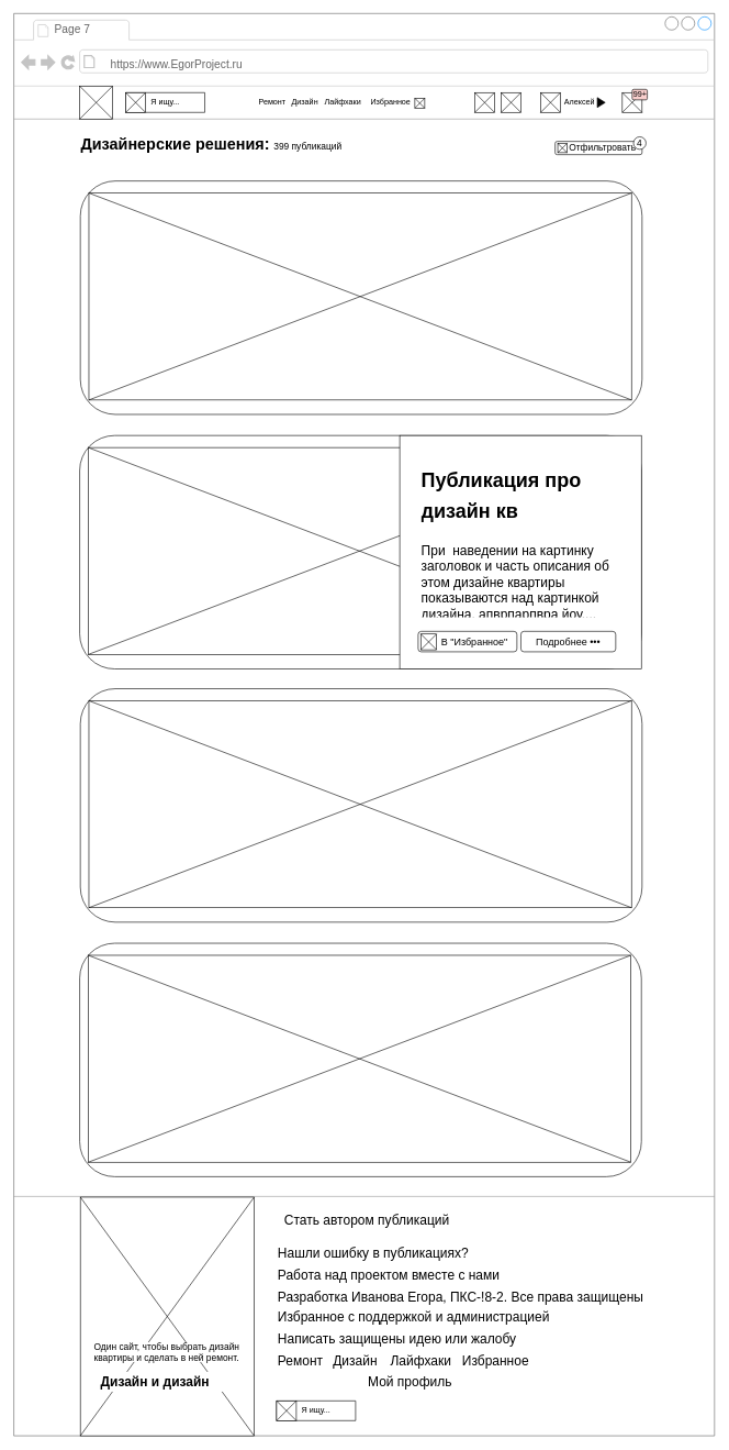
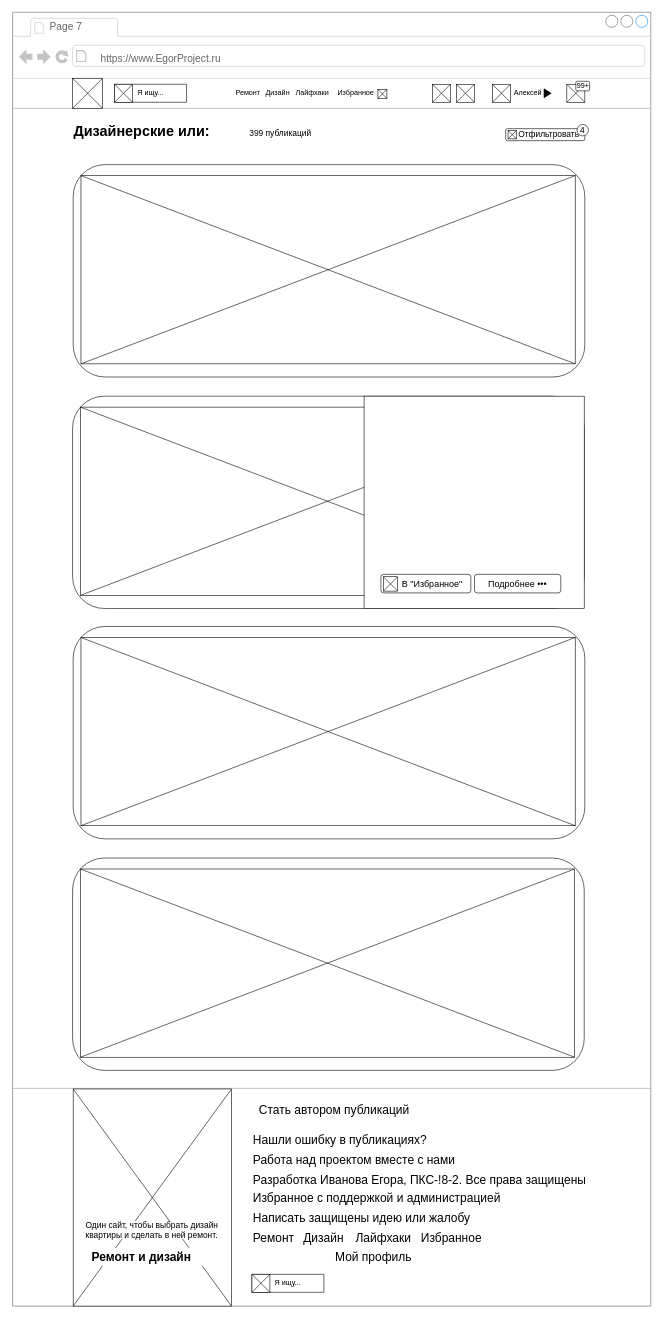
- <mxCell id="21" value="99+" style="rounded=1;whiteSpace=wrap;html=1;strokeColor=#030303;fillColor=#f8cecc;align=left;" parent="2" vertex="1"><mxGeometry x="939" y="115" width="23" height="16" as="geometry" /></mxCell>
+ <mxCell id="21" value="99+" style="rounded=1;whiteSpace=wrap;html=1;strokeColor=#030303;fillColor=#FFFFFF;align=left;" parent="2" vertex="1"><mxGeometry x="939" y="115" width="23" height="16" as="geometry" /></mxCell>
- <mxCell id="22" value="&lt;font style=&quot;font-size: 24px&quot;&gt;&lt;b&gt;Дизайнерские решения:&lt;/b&gt;&lt;/font&gt;" style="text;html=1;strokeColor=none;fillColor=none;align=left;verticalAlign=middle;whiteSpace=wrap;rounded=0;" parent="2" vertex="1"><mxGeometry x="100" y="184" width="299" height="30" as="geometry" /></mxCell>
+ <mxCell id="22" value="&lt;font style=&quot;font-size: 24px&quot;&gt;&lt;b&gt;Дизайнерские или:&lt;/b&gt;&lt;/font&gt;" style="text;html=1;strokeColor=none;fillColor=none;align=left;verticalAlign=middle;whiteSpace=wrap;rounded=0;" parent="2" vertex="1"><mxGeometry x="100" y="184" width="299" height="30" as="geometry" /></mxCell>
- <mxCell id="34" value="&lt;h1&gt;&lt;font style=&quot;font-size: 30px&quot;&gt;Публикация про дизайн кв&lt;/font&gt;&lt;/h1&gt;&lt;p&gt;При&amp;nbsp; наведении на картинку заголовок и часть описания об этом дизайне квартиры показываются над картинкой дизайна. апврпарпвра йоу....&lt;/p&gt;" style="text;html=1;strokeColor=none;fillColor=none;spacing=5;spacingTop=-20;whiteSpace=wrap;overflow=hidden;rounded=0;sketch=0;fontSize=20;align=left;" parent="30" vertex="1"><mxGeometry x="514" y="23" width="318" height="253" as="geometry" /></mxCell>
- <mxCell id="46" value="&lt;b&gt;&lt;font style=&quot;font-size: 20px&quot;&gt;Дизайн и дизайн&lt;/font&gt;&lt;/b&gt;" style="text;html=1;strokeColor=none;fillColor=default;align=left;verticalAlign=middle;whiteSpace=wrap;rounded=0;sketch=0;fontSize=14;" parent="2" vertex="1"><mxGeometry x="130" y="2060" width="197" height="30" as="geometry" /></mxCell>
+ <mxCell id="46" value="&lt;b&gt;&lt;font style=&quot;font-size: 20px&quot;&gt;Ремонт и дизайн&lt;/font&gt;&lt;/b&gt;" style="text;html=1;strokeColor=none;fillColor=default;align=left;verticalAlign=middle;whiteSpace=wrap;rounded=0;sketch=0;fontSize=14;" parent="2" vertex="1"><mxGeometry x="130" y="2060" width="197" height="30" as="geometry" /></mxCell>
